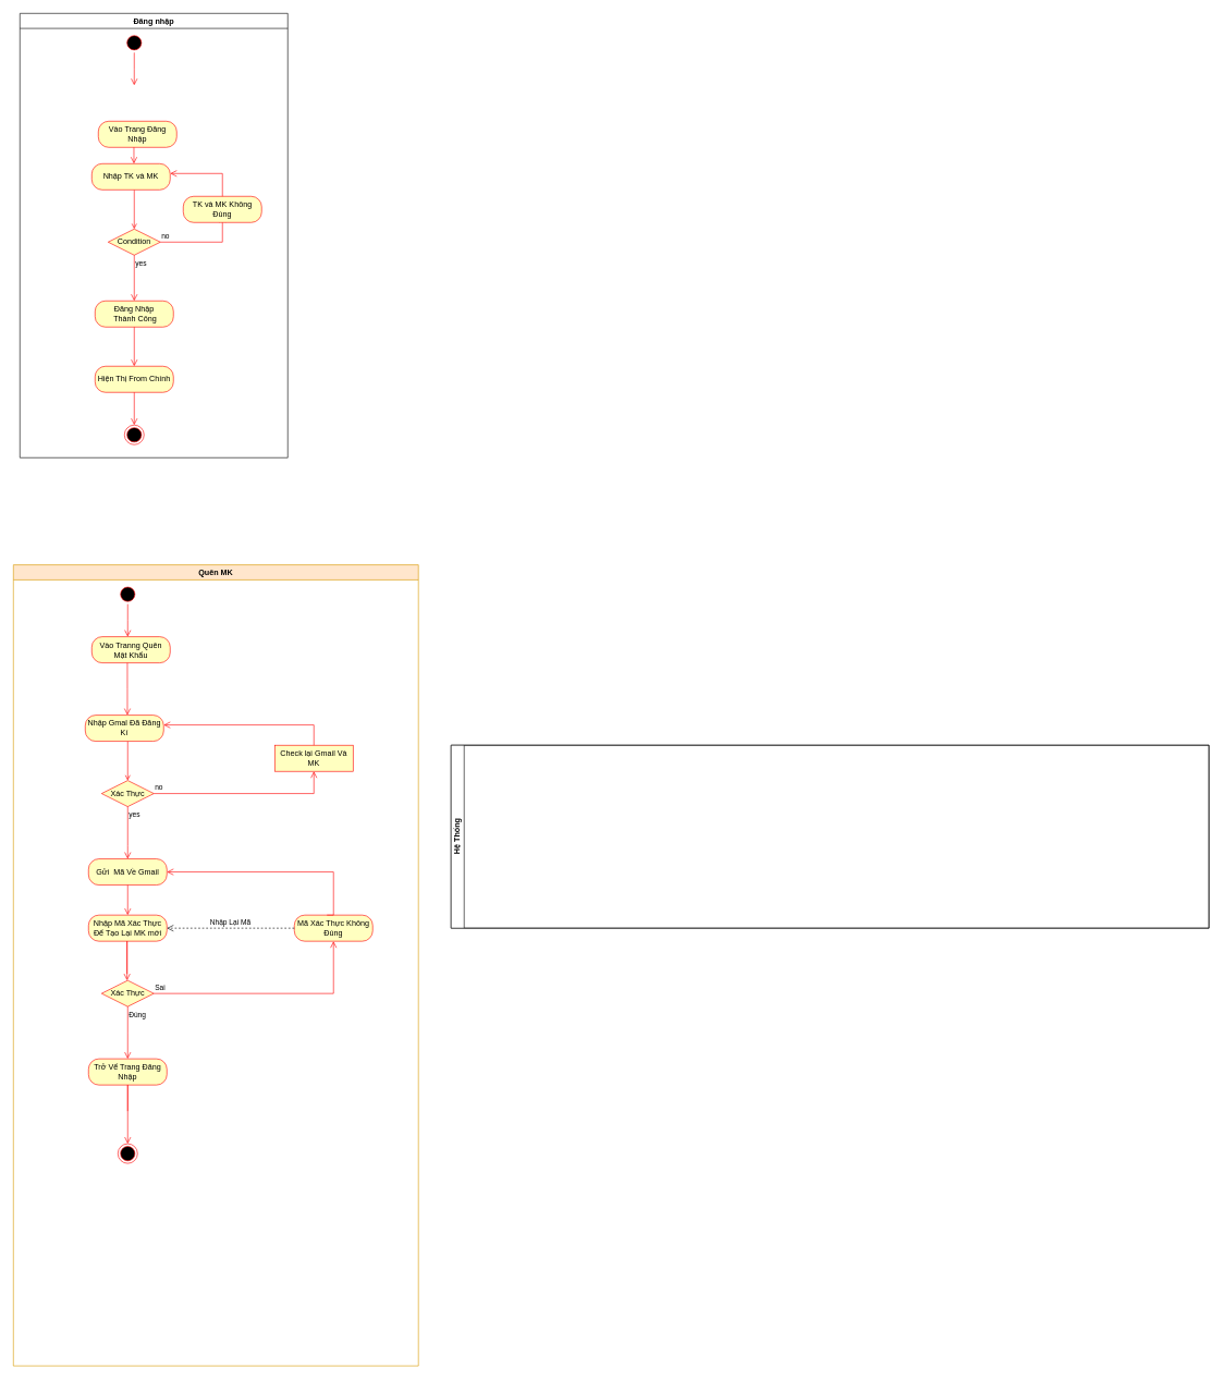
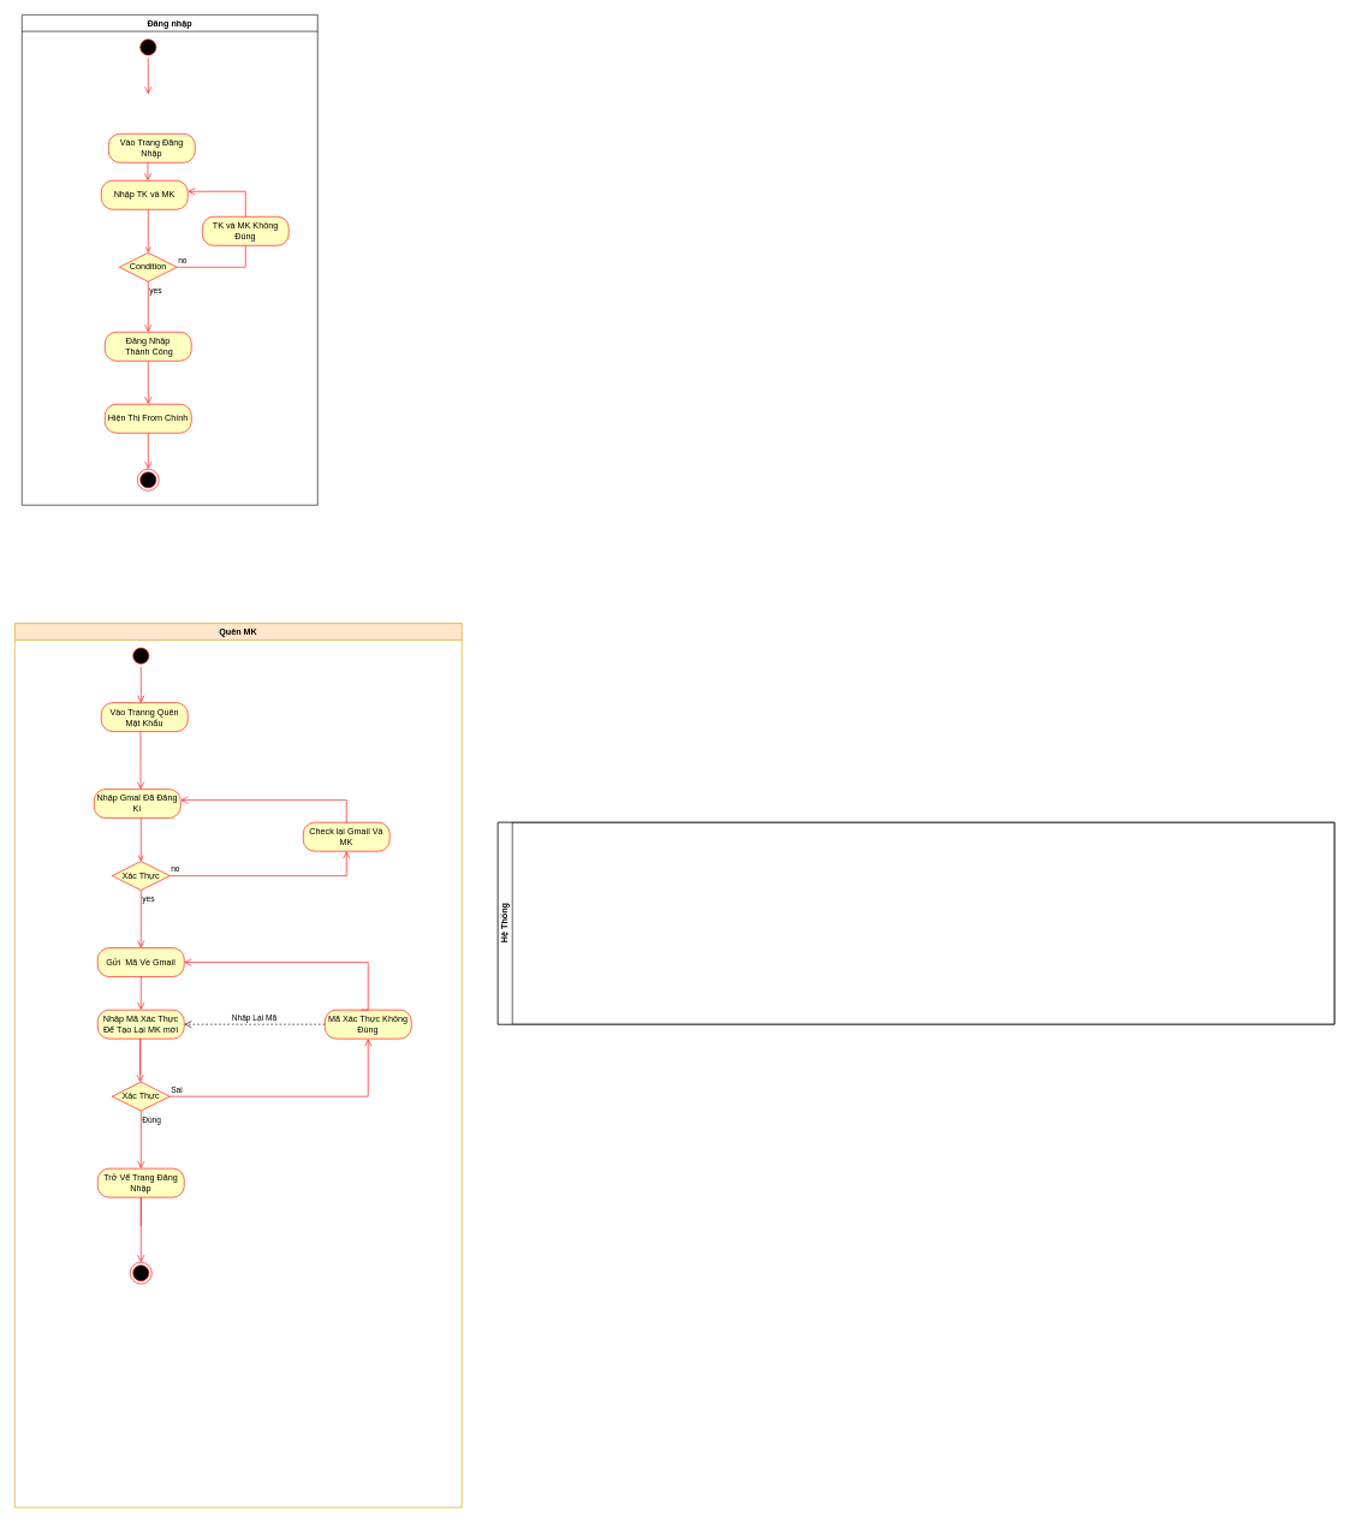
- <mxCell id="27" value="Check lại Gmail Và MK" style="whiteSpace=wrap;html=1;arcSize=40;fontColor=#000000;fillColor=#ffffc0;strokeColor=#ff0000;rounded=0;" vertex="1" parent="20"><mxGeometry x="400" y="276" width="120" height="40" as="geometry" /></mxCell>
+ <mxCell id="27" value="Check lại Gmail Và MK" style="rounded=1;whiteSpace=wrap;html=1;arcSize=40;fontColor=#000000;fillColor=#ffffc0;strokeColor=#ff0000;" vertex="1" parent="20"><mxGeometry x="400" y="276" width="120" height="40" as="geometry" /></mxCell>
